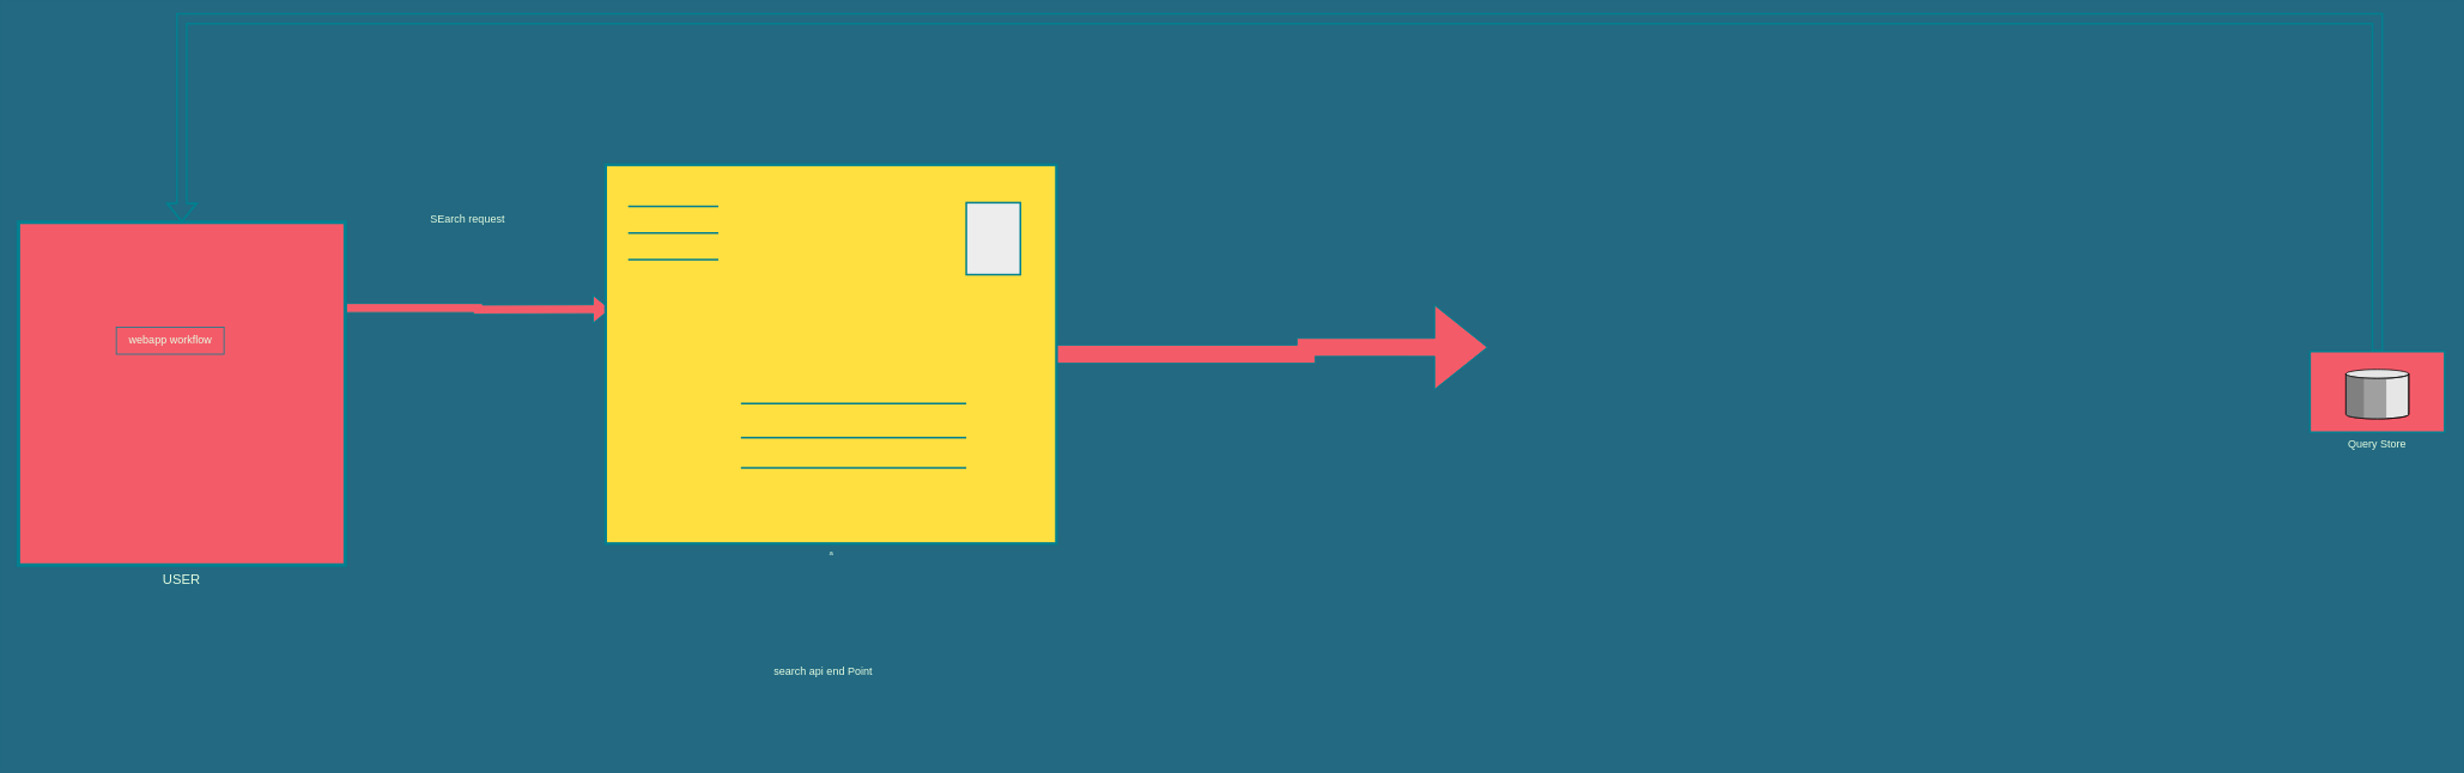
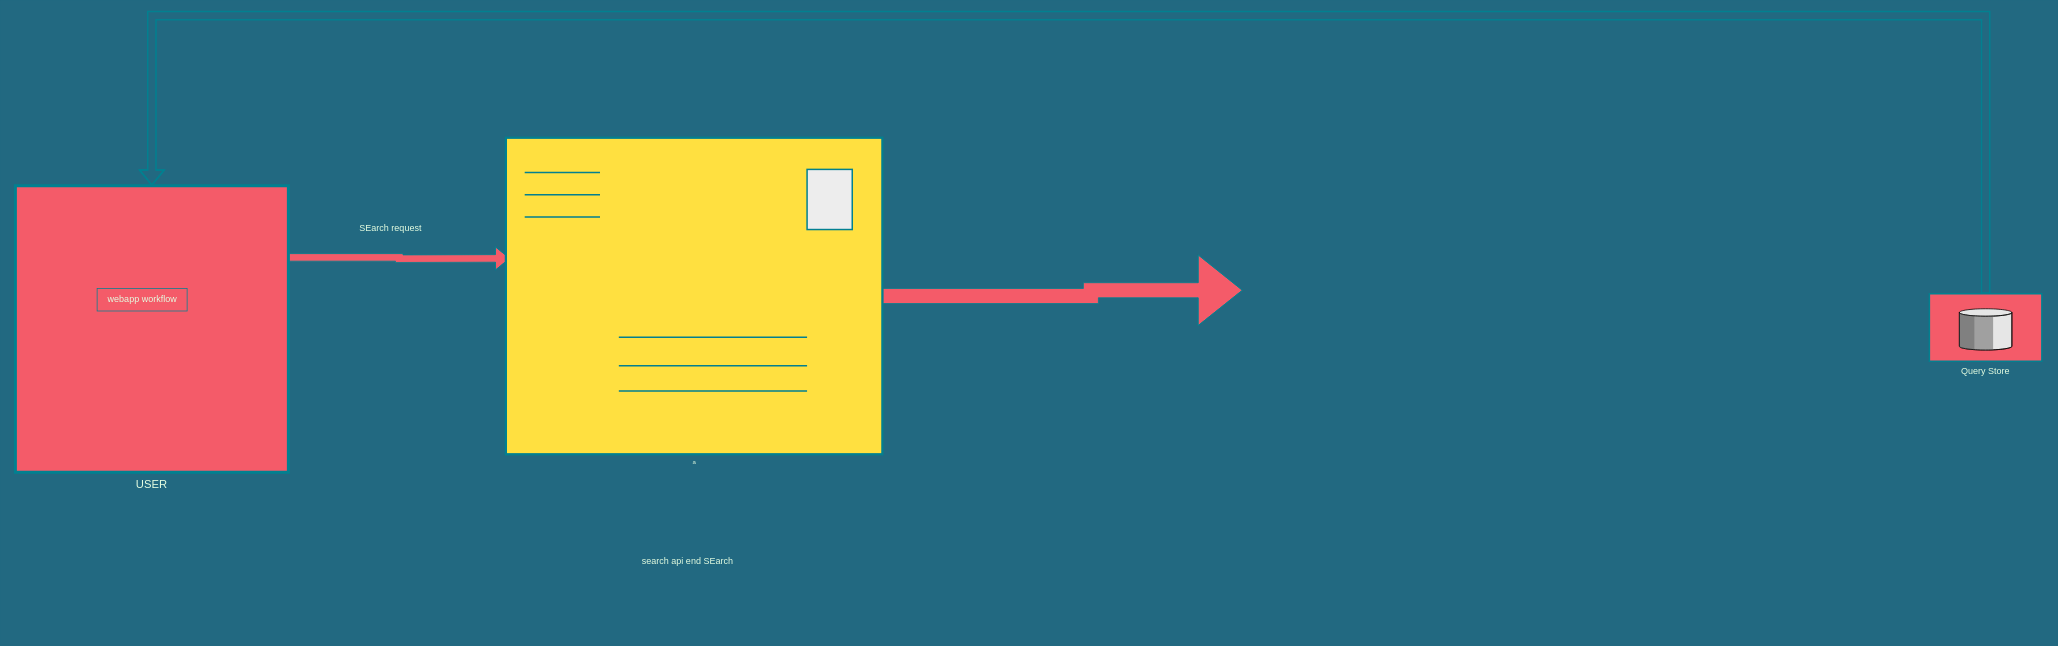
- <mxCell id="7" value="SEarch request" style="text;html=1;align=center;verticalAlign=middle;resizable=0;points=[];autosize=1;strokeColor=none;fillColor=none;fontColor=#E4FDE1;" vertex="1" parent="1"><mxGeometry x="469" y="231" width="101" height="26" as="geometry" /></mxCell>
+ <mxCell id="7" value="SEarch request" style="text;html=1;align=center;verticalAlign=middle;resizable=0;points=[];autosize=1;strokeColor=none;fillColor=none;fontColor=#E4FDE1;" vertex="1" parent="1"><mxGeometry x="469" y="291" width="101" height="26" as="geometry" /></mxCell>
- <mxCell id="4" value="webapp workflow" style="text;html=1;align=center;verticalAlign=middle;resizable=0;points=[];autosize=2;strokeColor=#028090;fillColor=none;labelBackgroundColor=none;fontColor=#E4FDE1;" vertex="1" parent="3"><mxGeometry x="109.003" y="117.003" width="120" height="30" as="geometry" /></mxCell>
+ <mxCell id="4" value="webapp workflow" style="text;html=1;align=center;verticalAlign=middle;resizable=0;points=[];autosize=2;strokeColor=#028090;fillColor=none;labelBackgroundColor=none;fontColor=#E4FDE1;" vertex="1" parent="3"><mxGeometry x="109.003" y="137.003" width="120" height="30" as="geometry" /></mxCell>
- <mxCell id="11" value="search api end Point" style="text;html=1;align=center;verticalAlign=middle;resizable=1;points=[ ];autosize=4;strokeColor=none;fillColor=none;fontColor=#E4FDE1;" vertex="1" parent="1"><mxGeometry x="680" y="656" width="472" height="183" as="geometry" /></mxCell>
+ <mxCell id="11" value="search api end SEarch" style="text;html=1;align=center;verticalAlign=middle;resizable=1;points=[ ];autosize=4;strokeColor=none;fillColor=none;fontColor=#E4FDE1;" vertex="1" parent="1"><mxGeometry x="680" y="656" width="472" height="183" as="geometry" /></mxCell>
